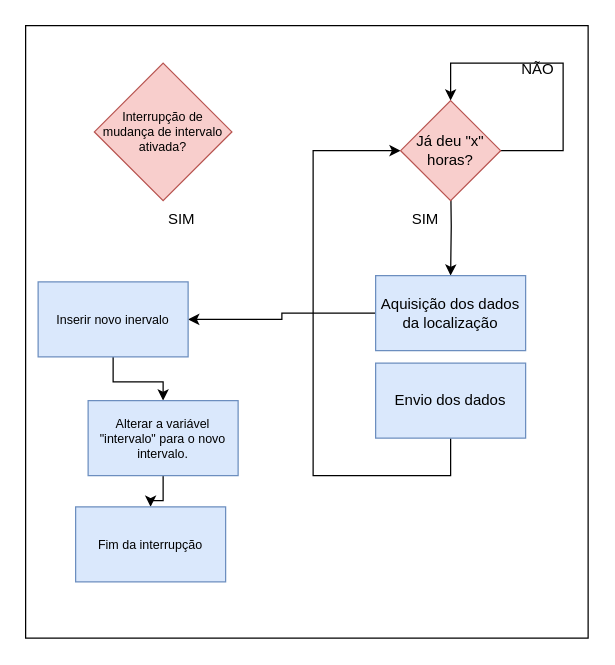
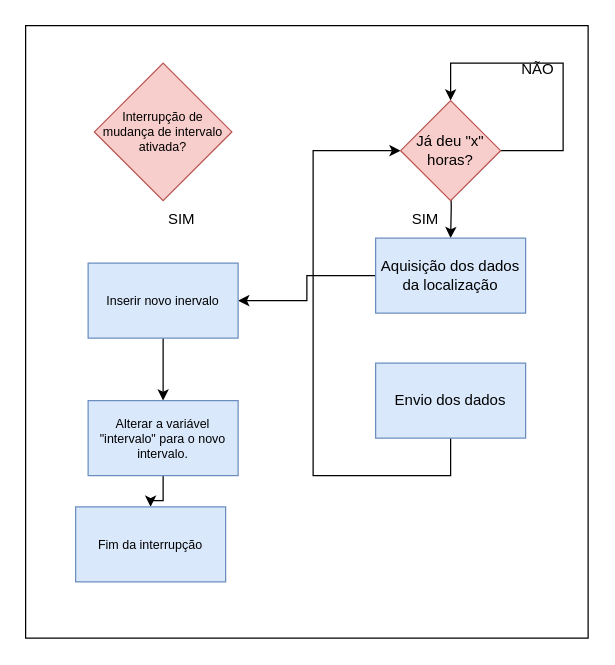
- <mxCell id="7" value="Aquisição dos dados da localização" style="rounded=0;whiteSpace=wrap;html=1;fillColor=#dae8fc;strokeColor=#6c8ebf;" vertex="1" parent="1"><mxGeometry x="300" y="220" width="120" height="60" as="geometry" /></mxCell>
+ <mxCell id="7" value="Aquisição dos dados da localização" style="rounded=0;whiteSpace=wrap;html=1;fillColor=#dae8fc;strokeColor=#6c8ebf;" vertex="1" parent="1"><mxGeometry x="300" y="190" width="120" height="60" as="geometry" /></mxCell>
- <mxCell id="14" value="Inserir novo inervalo" style="rounded=0;whiteSpace=wrap;html=1;fontSize=10;fillColor=#dae8fc;strokeColor=#6c8ebf;" vertex="1" parent="1"><mxGeometry x="30" y="225" width="120" height="60" as="geometry" /></mxCell>
+ <mxCell id="14" value="Inserir novo inervalo" style="rounded=0;whiteSpace=wrap;html=1;fontSize=10;fillColor=#dae8fc;strokeColor=#6c8ebf;" vertex="1" parent="1"><mxGeometry x="70" y="210" width="120" height="60" as="geometry" /></mxCell>
